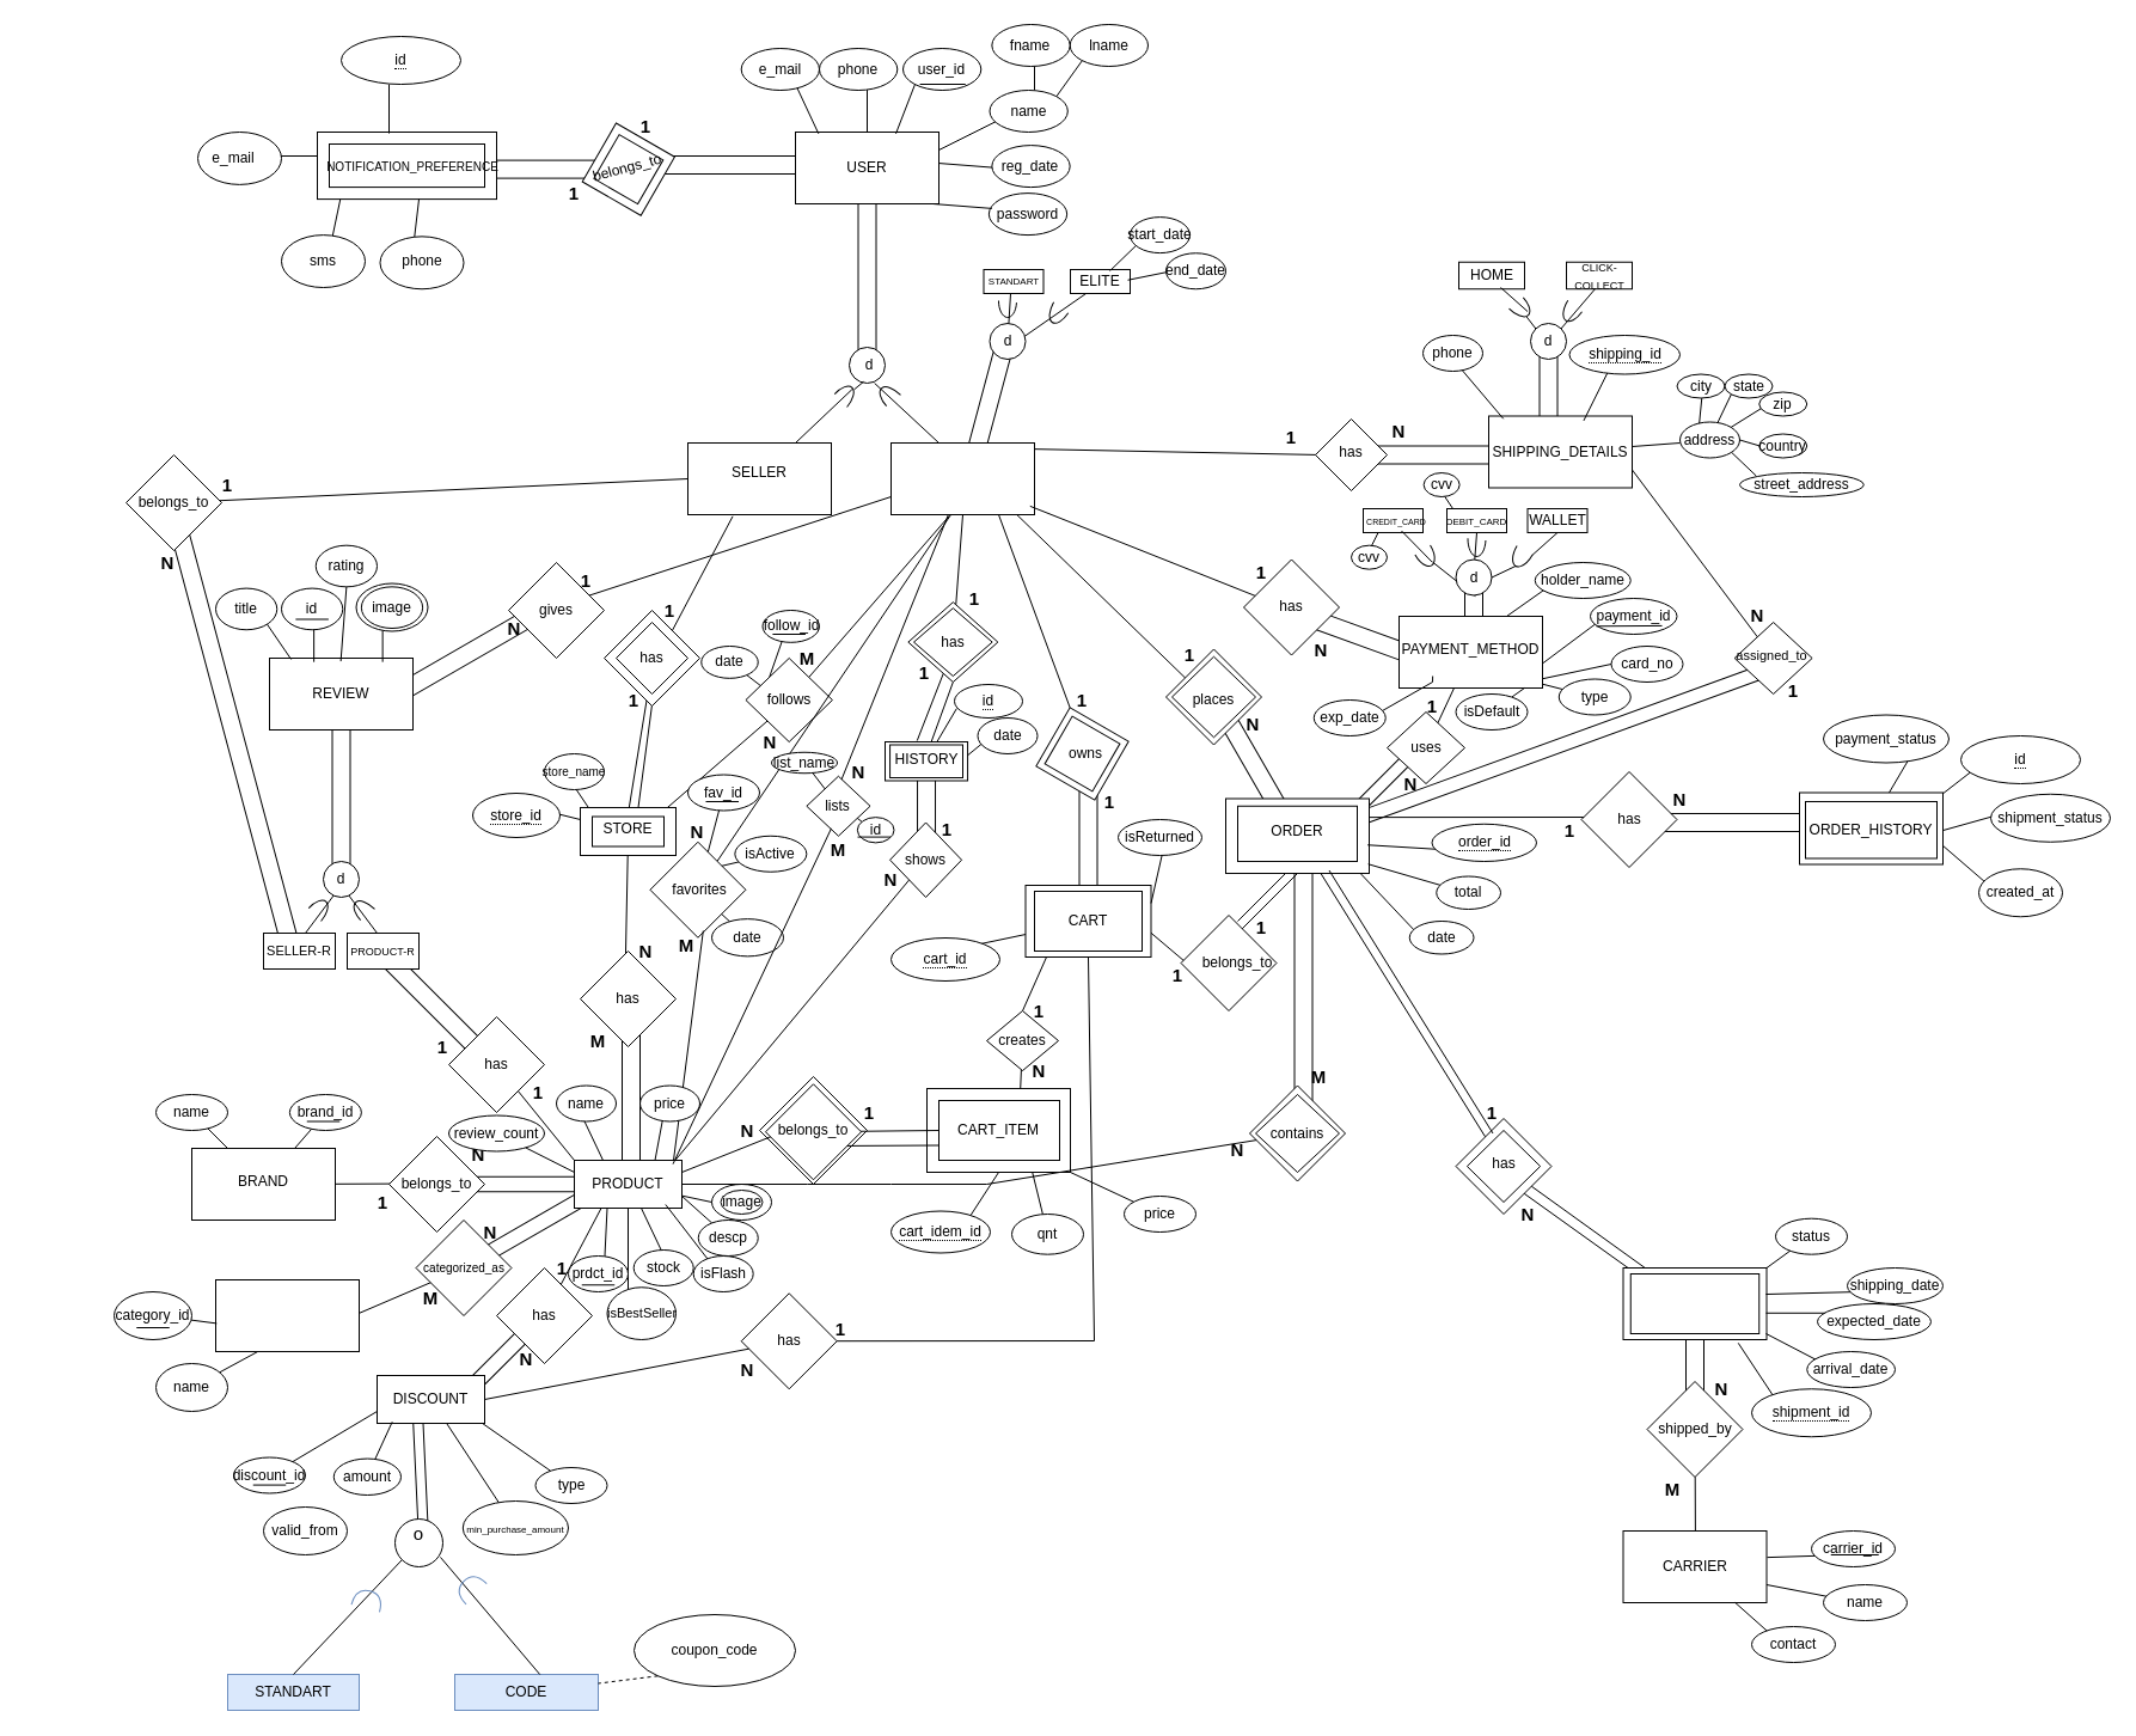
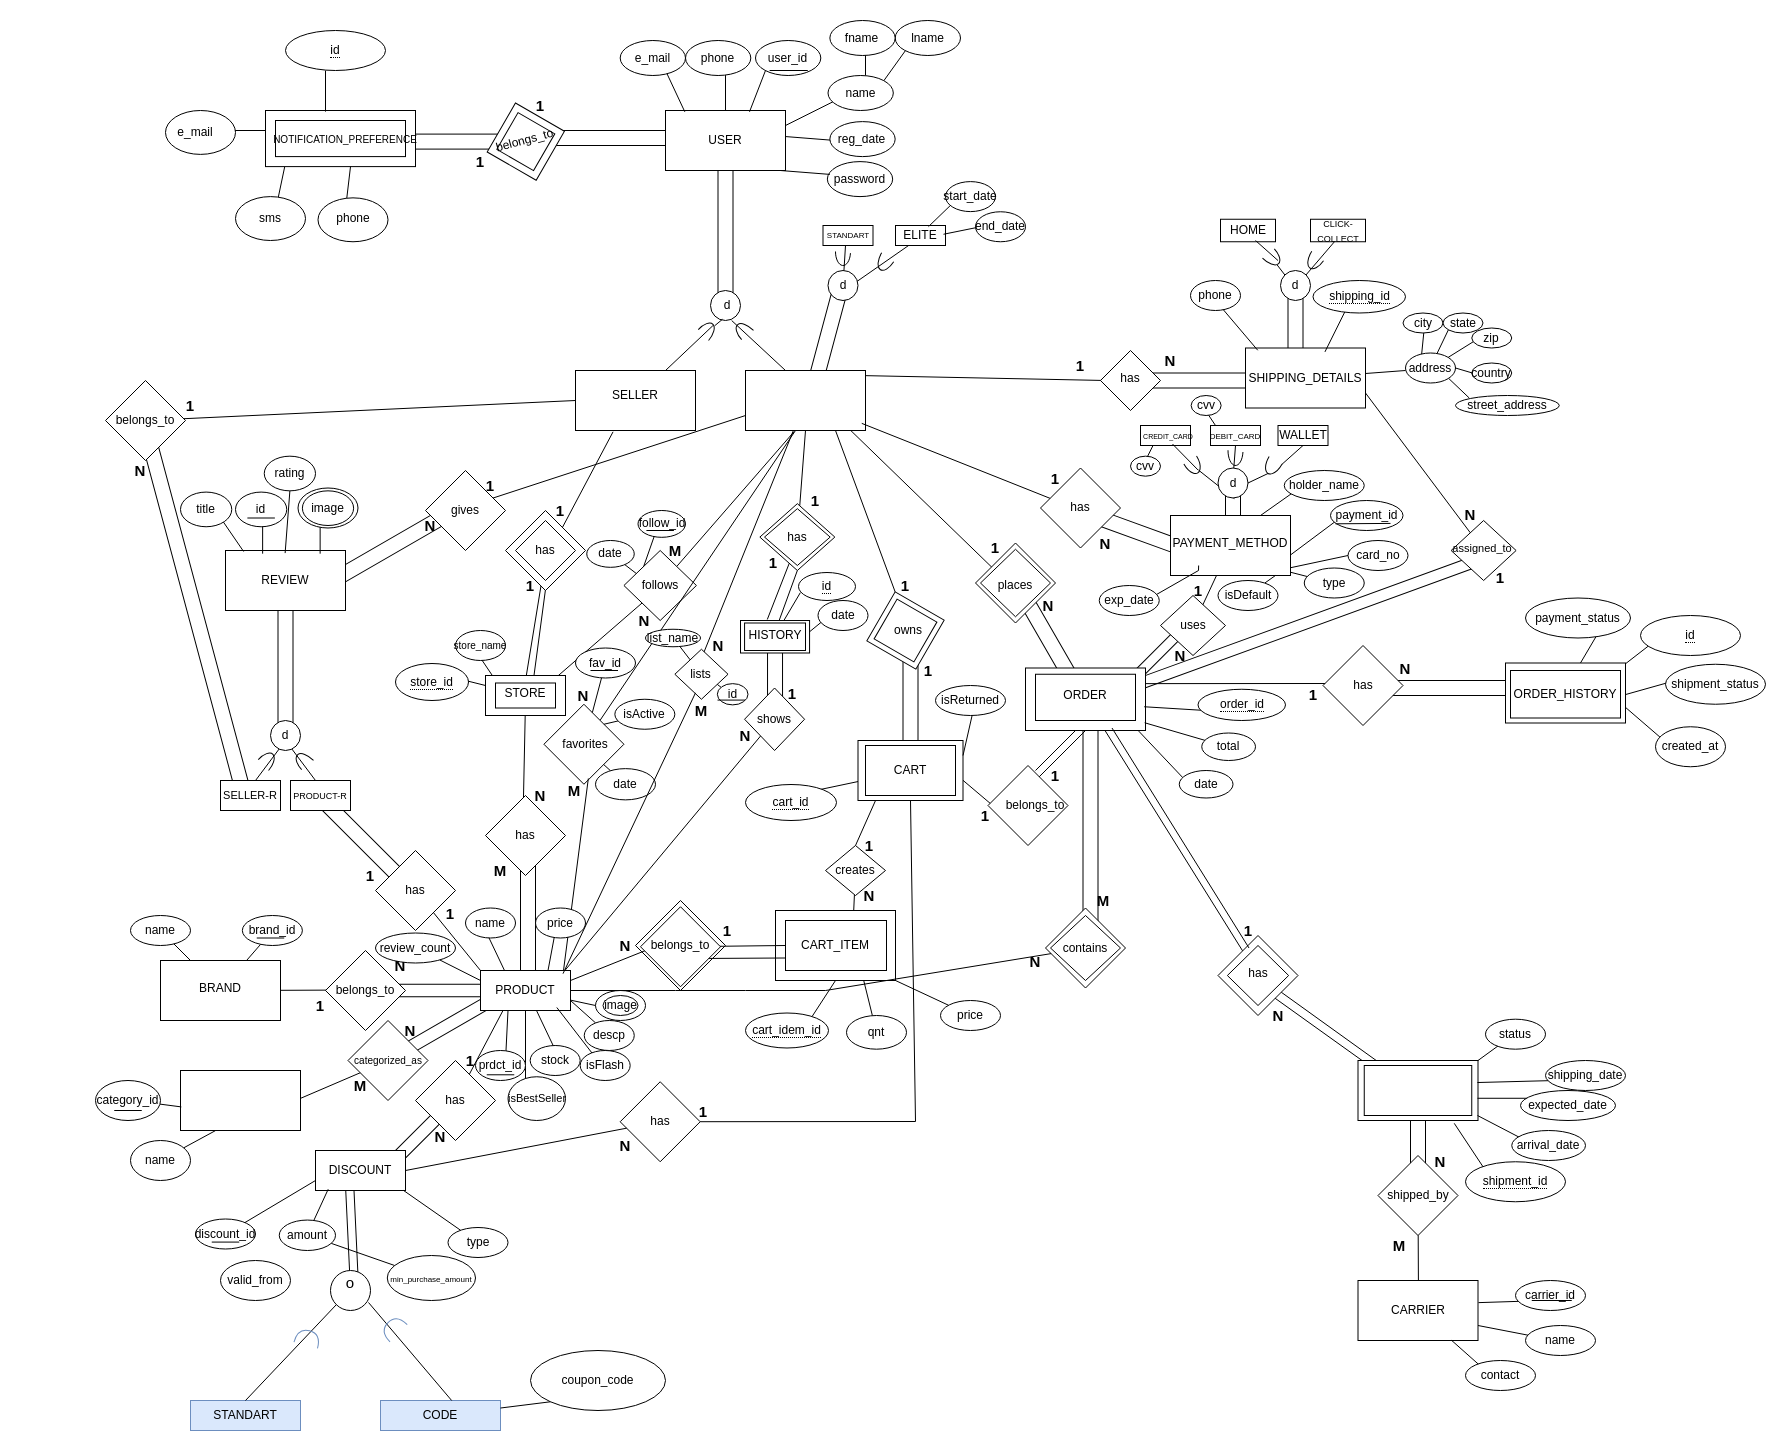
- <mxCell id="18" value="" style="endArrow=none;html=1;rounded=0;" edge="1" parent="1" source="372" target="146"><mxGeometry width="50" height="50" relative="1" as="geometry"><mxPoint x="310.25" y="1235" as="sourcePoint" /><mxPoint x="325" y="1100" as="targetPoint" /></mxGeometry></mxCell>
+ <mxCell id="18" value="" style="endArrow=none;html=1;rounded=0;" edge="1" parent="1" source="372" target="371"><mxGeometry width="50" height="50" relative="1" as="geometry"><mxPoint x="310.25" y="1235" as="sourcePoint" /><mxPoint x="325" y="1100" as="targetPoint" /></mxGeometry></mxCell>
- <mxCell id="482" value="" style="endArrow=none;html=1;rounded=0;exitX=0;exitY=1;exitDx=0;exitDy=0;dashed=1;" edge="1" parent="1" source="481" target="475"><mxGeometry width="50" height="50" relative="1" as="geometry"><mxPoint x="400" y="1200" as="sourcePoint" /><mxPoint x="390" y="1170" as="targetPoint" /></mxGeometry></mxCell>
+ <mxCell id="482" value="" style="endArrow=none;html=1;rounded=0;exitX=0;exitY=1;exitDx=0;exitDy=0;" edge="1" parent="1" source="481" target="475"><mxGeometry width="50" height="50" relative="1" as="geometry"><mxPoint x="400" y="1200" as="sourcePoint" /><mxPoint x="390" y="1170" as="targetPoint" /></mxGeometry></mxCell>
